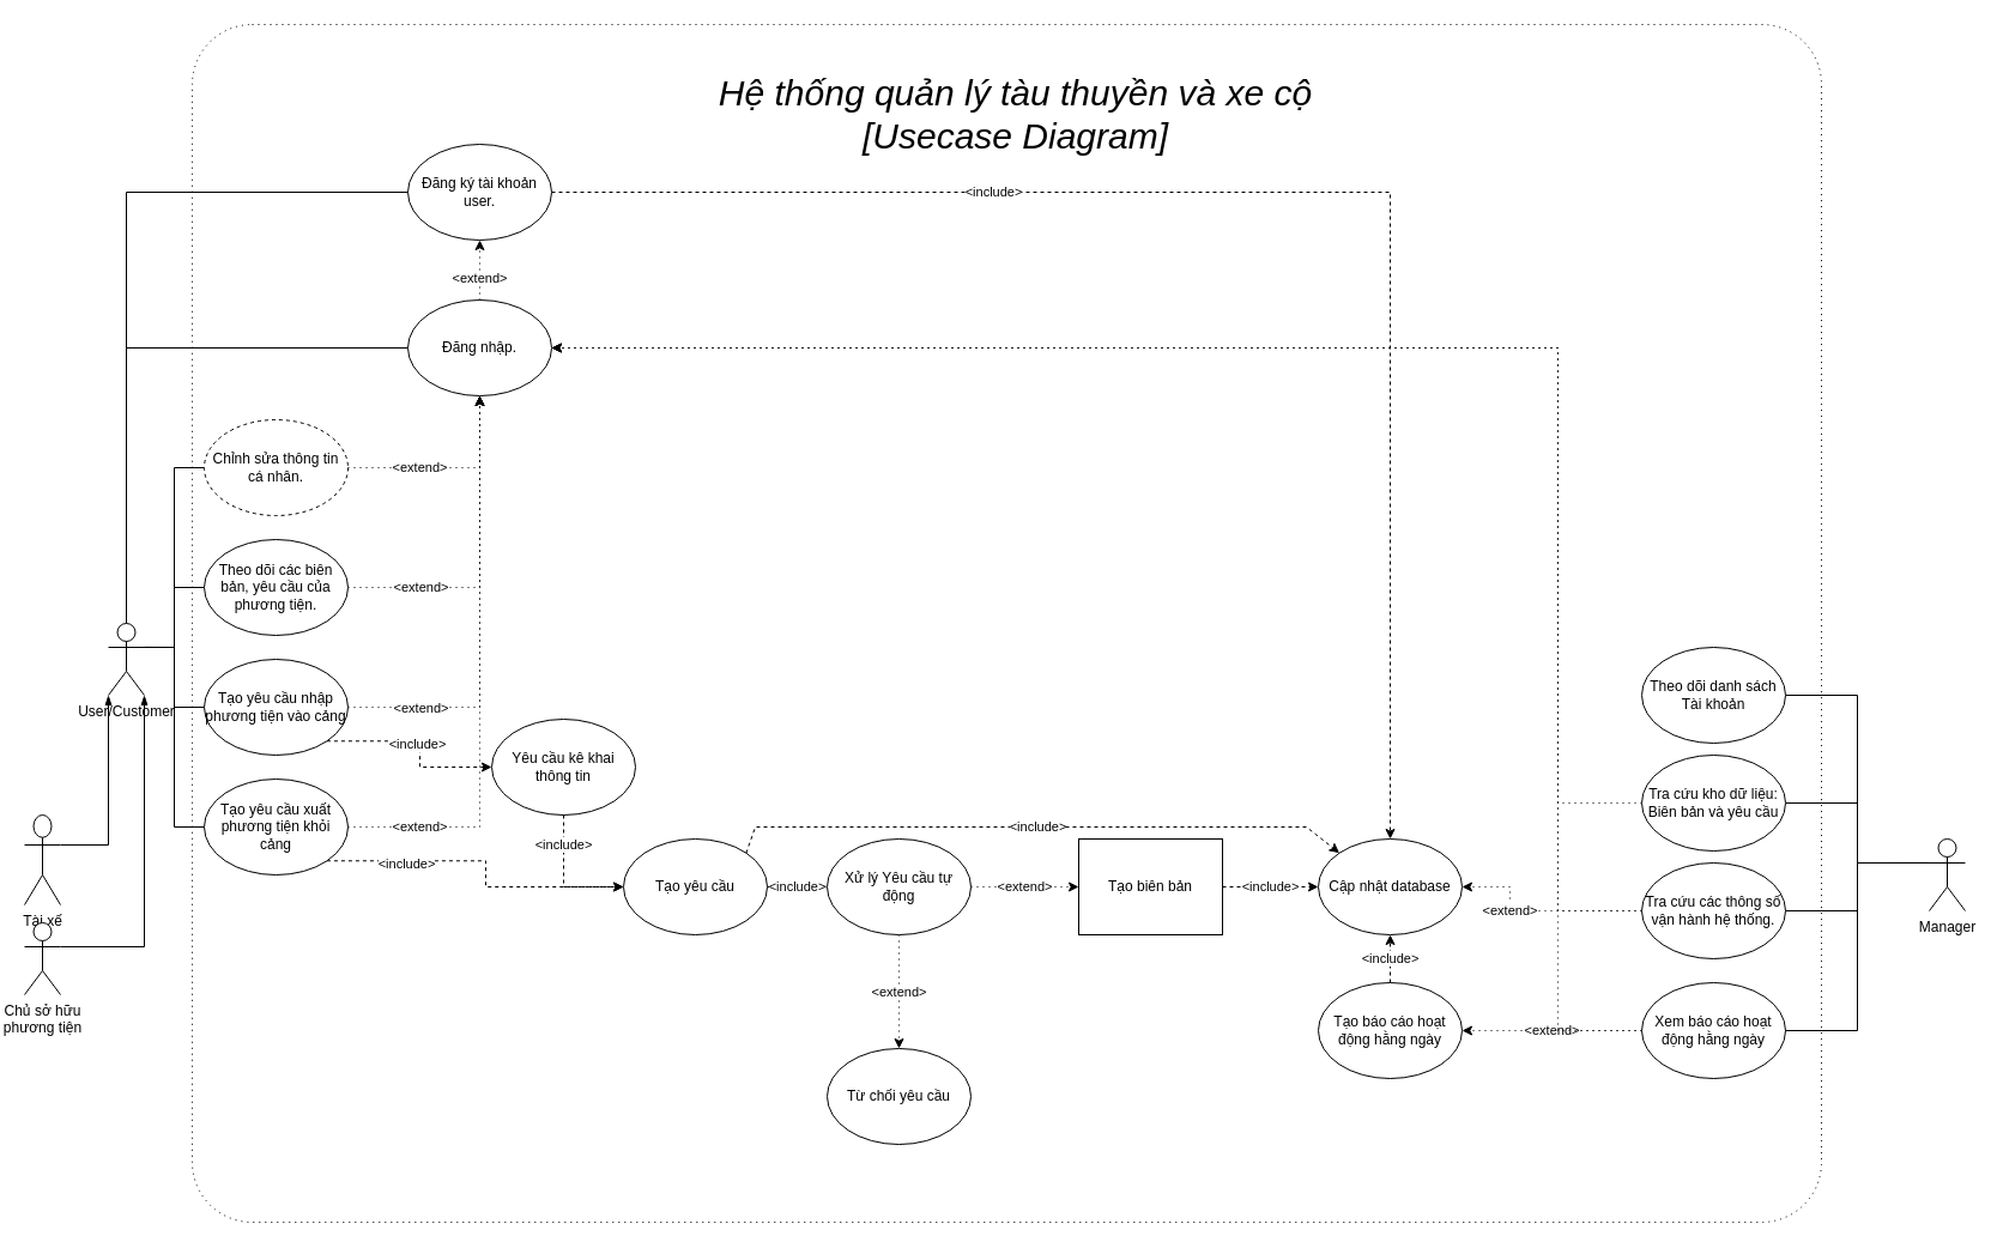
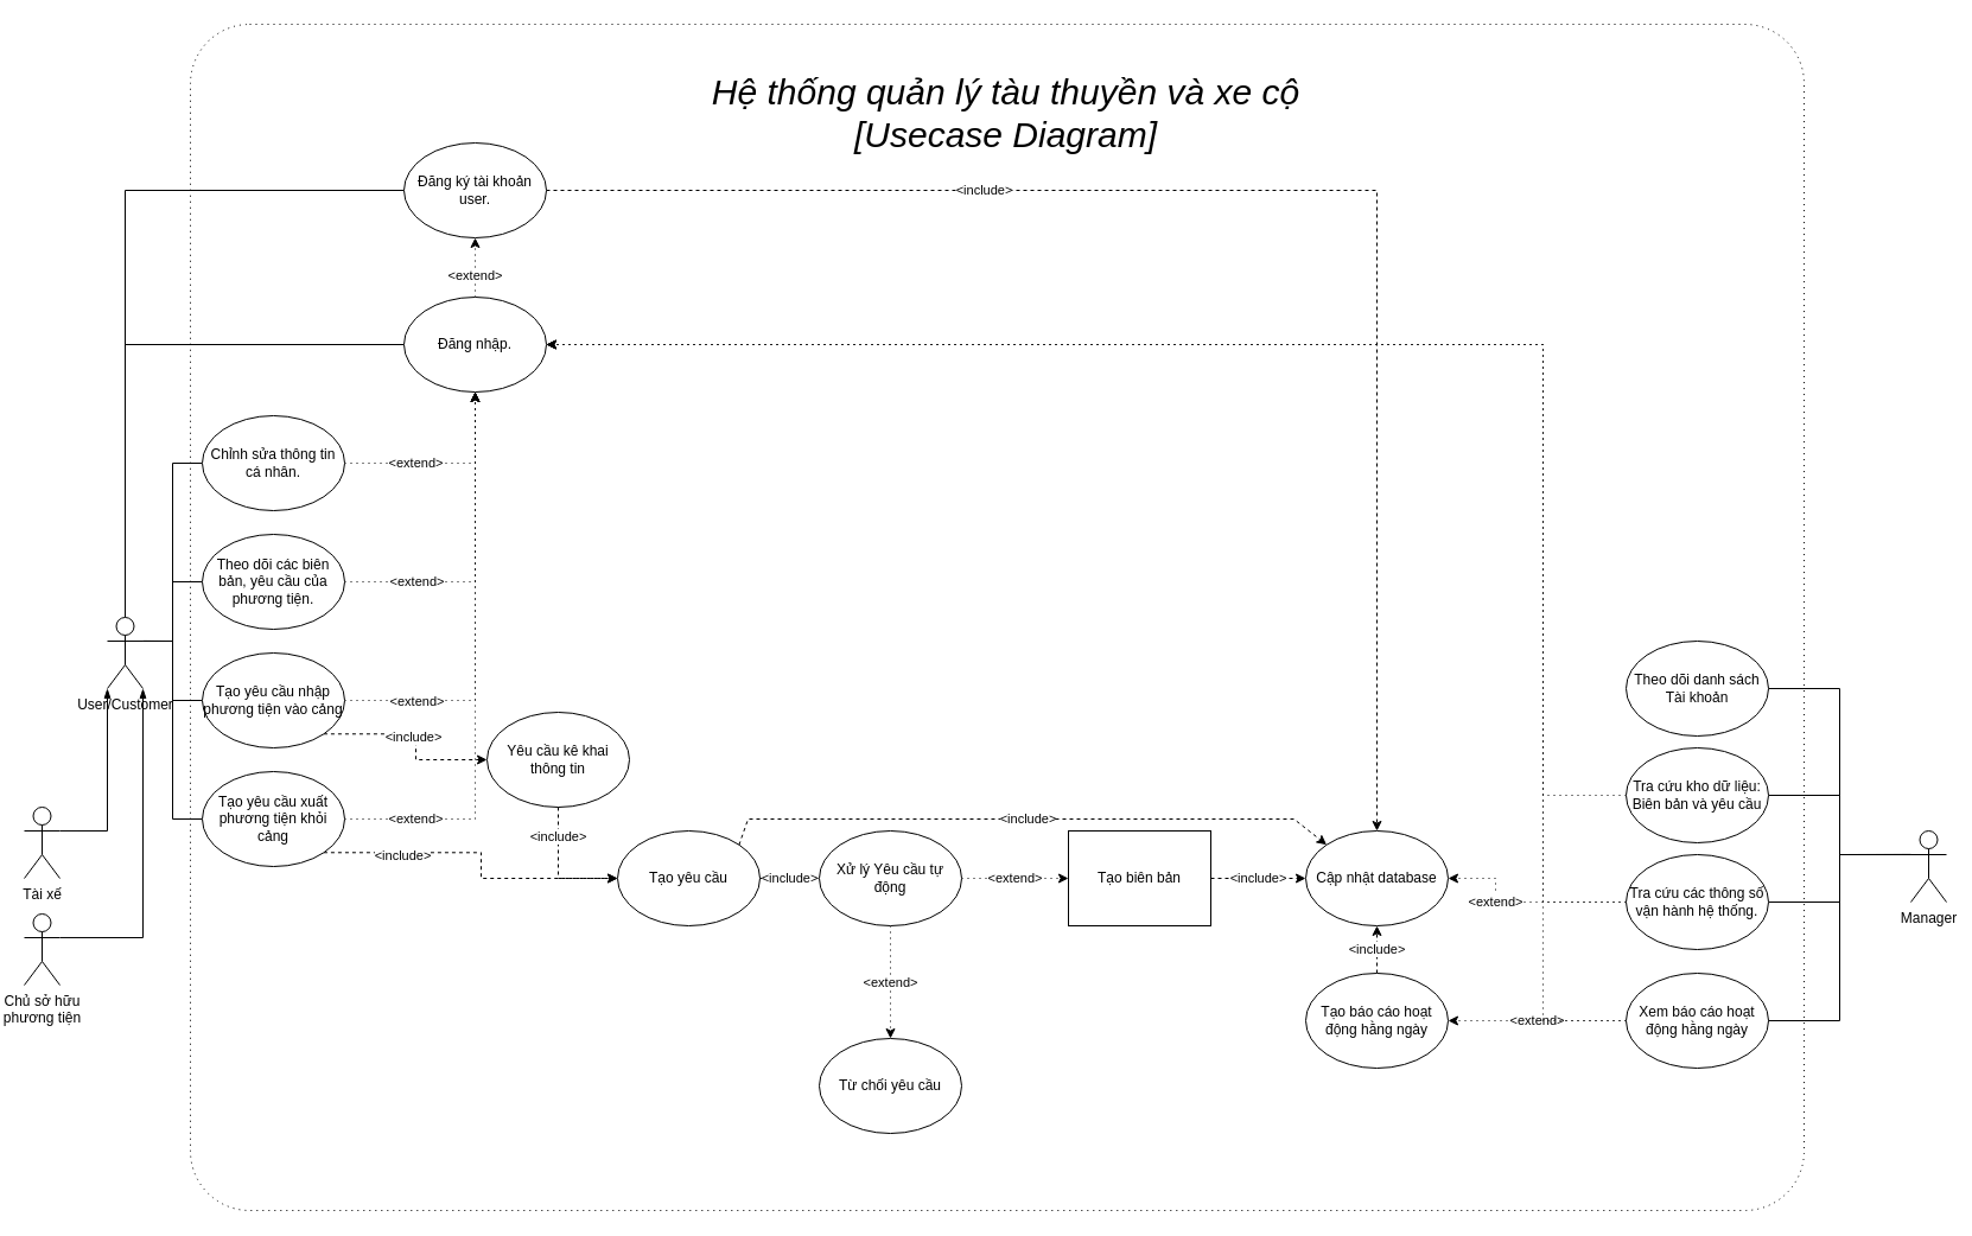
- <mxCell id="21" value="Chỉnh sửa thông tin cá nhân." style="ellipse;whiteSpace=wrap;html=1;dashed=1;" parent="1" vertex="1"><mxGeometry x="170" y="350" width="120" height="80" as="geometry" /></mxCell>
+ <mxCell id="21" value="Chỉnh sửa thông tin cá nhân." style="ellipse;whiteSpace=wrap;html=1;" parent="1" vertex="1"><mxGeometry x="170" y="350" width="120" height="80" as="geometry" /></mxCell>
- <mxCell id="19" value="Tài xế" style="shape=umlActor;verticalLabelPosition=bottom;verticalAlign=top;html=1;outlineConnect=0;" parent="1" vertex="1"><mxGeometry x="20" y="680" width="30" height="75" as="geometry" /></mxCell>
+ <mxCell id="19" value="Tài xế" style="shape=umlActor;verticalLabelPosition=bottom;verticalAlign=top;html=1;outlineConnect=0;" parent="1" vertex="1"><mxGeometry x="20" y="680" width="30" height="60" as="geometry" /></mxCell>
